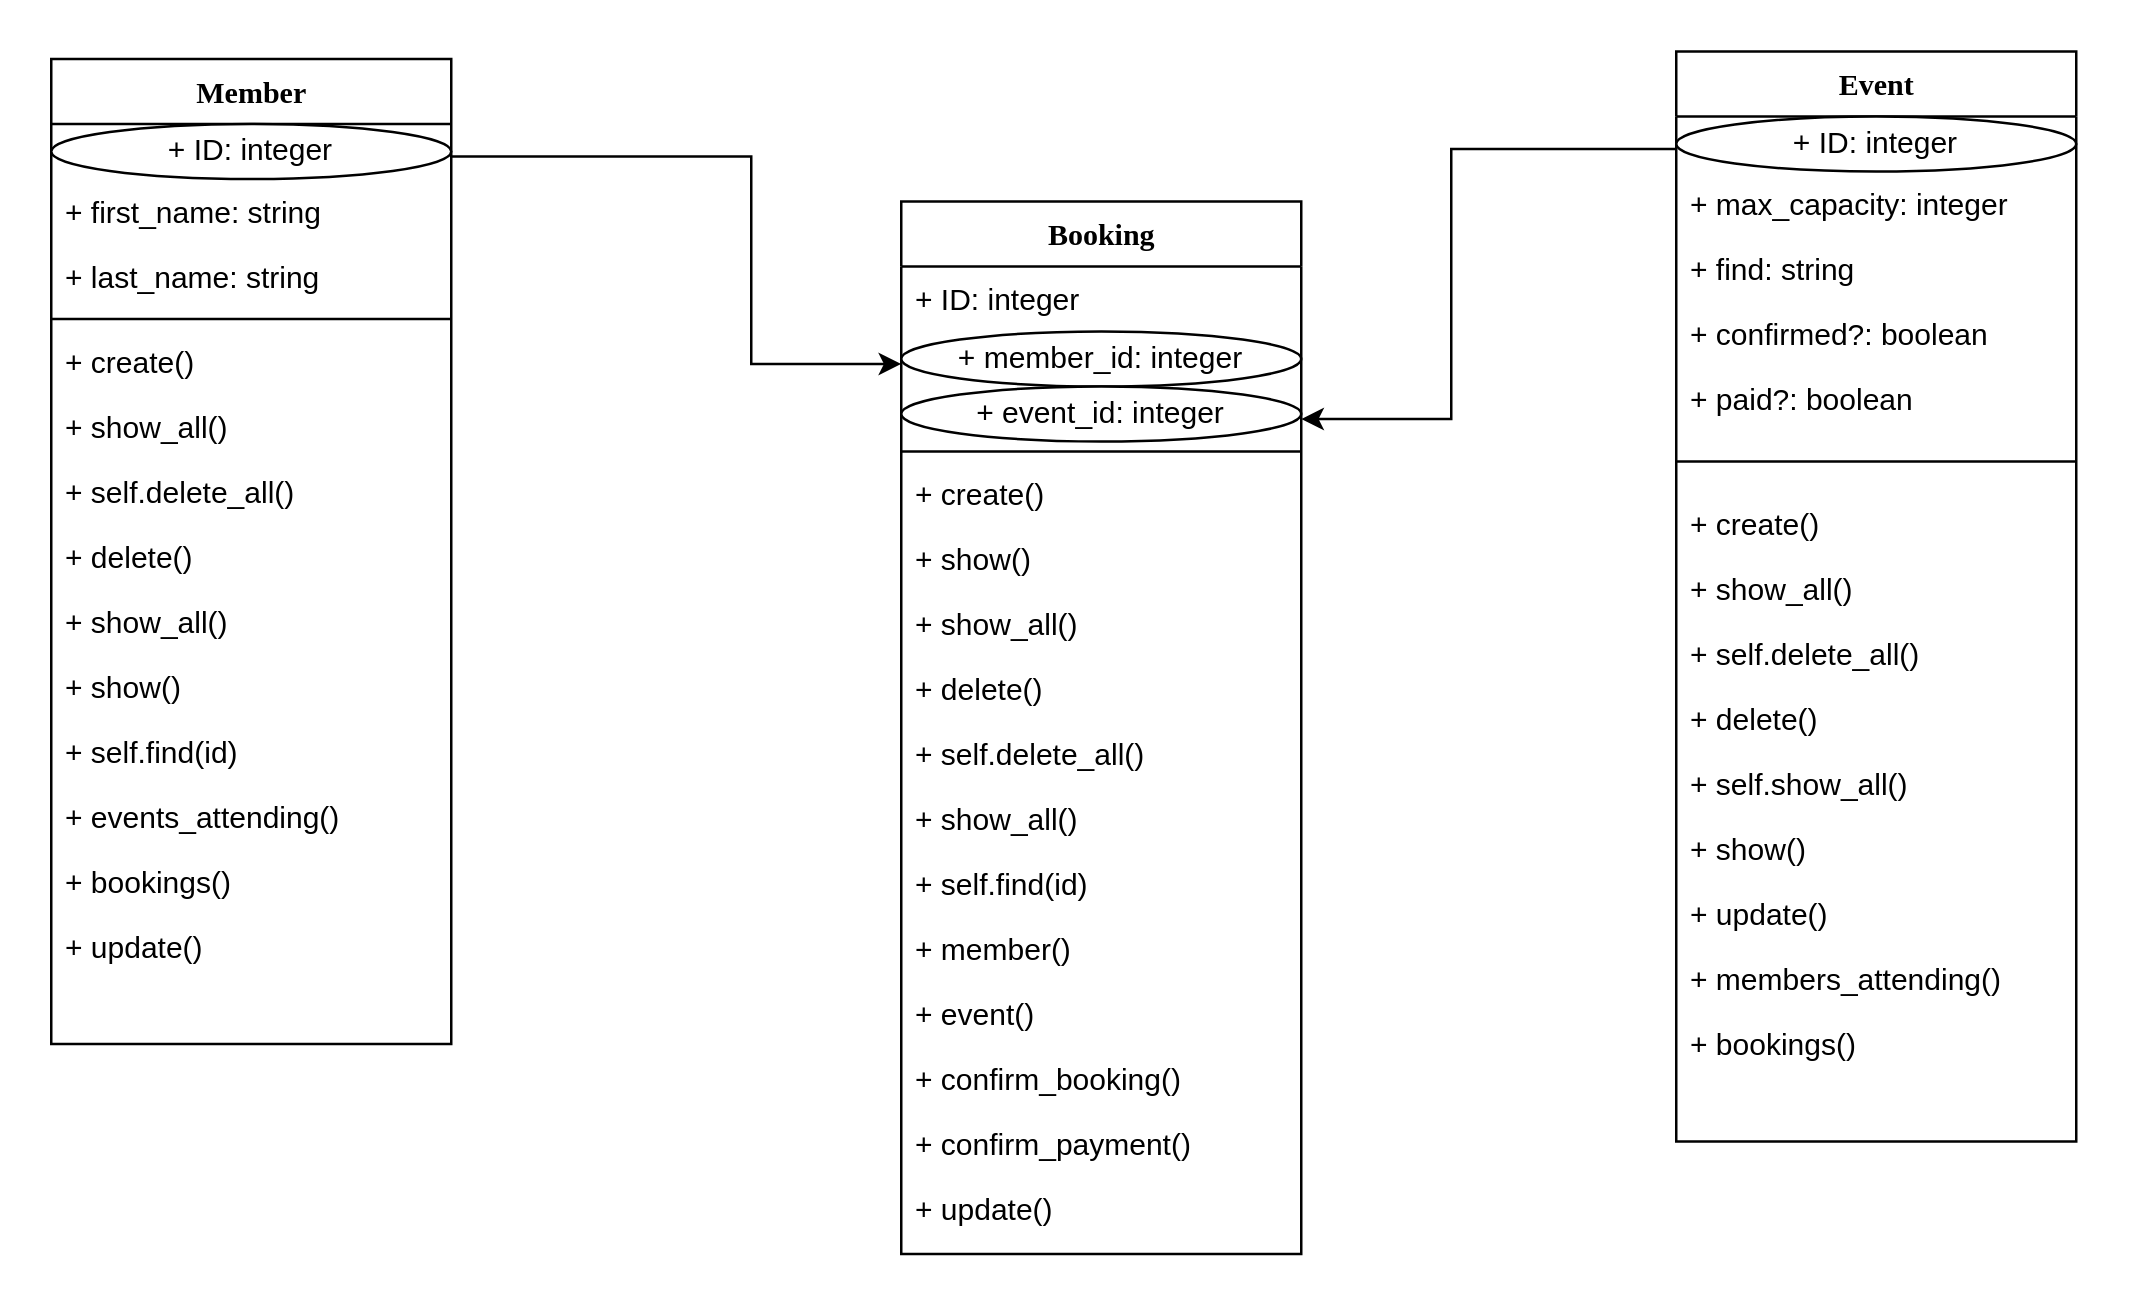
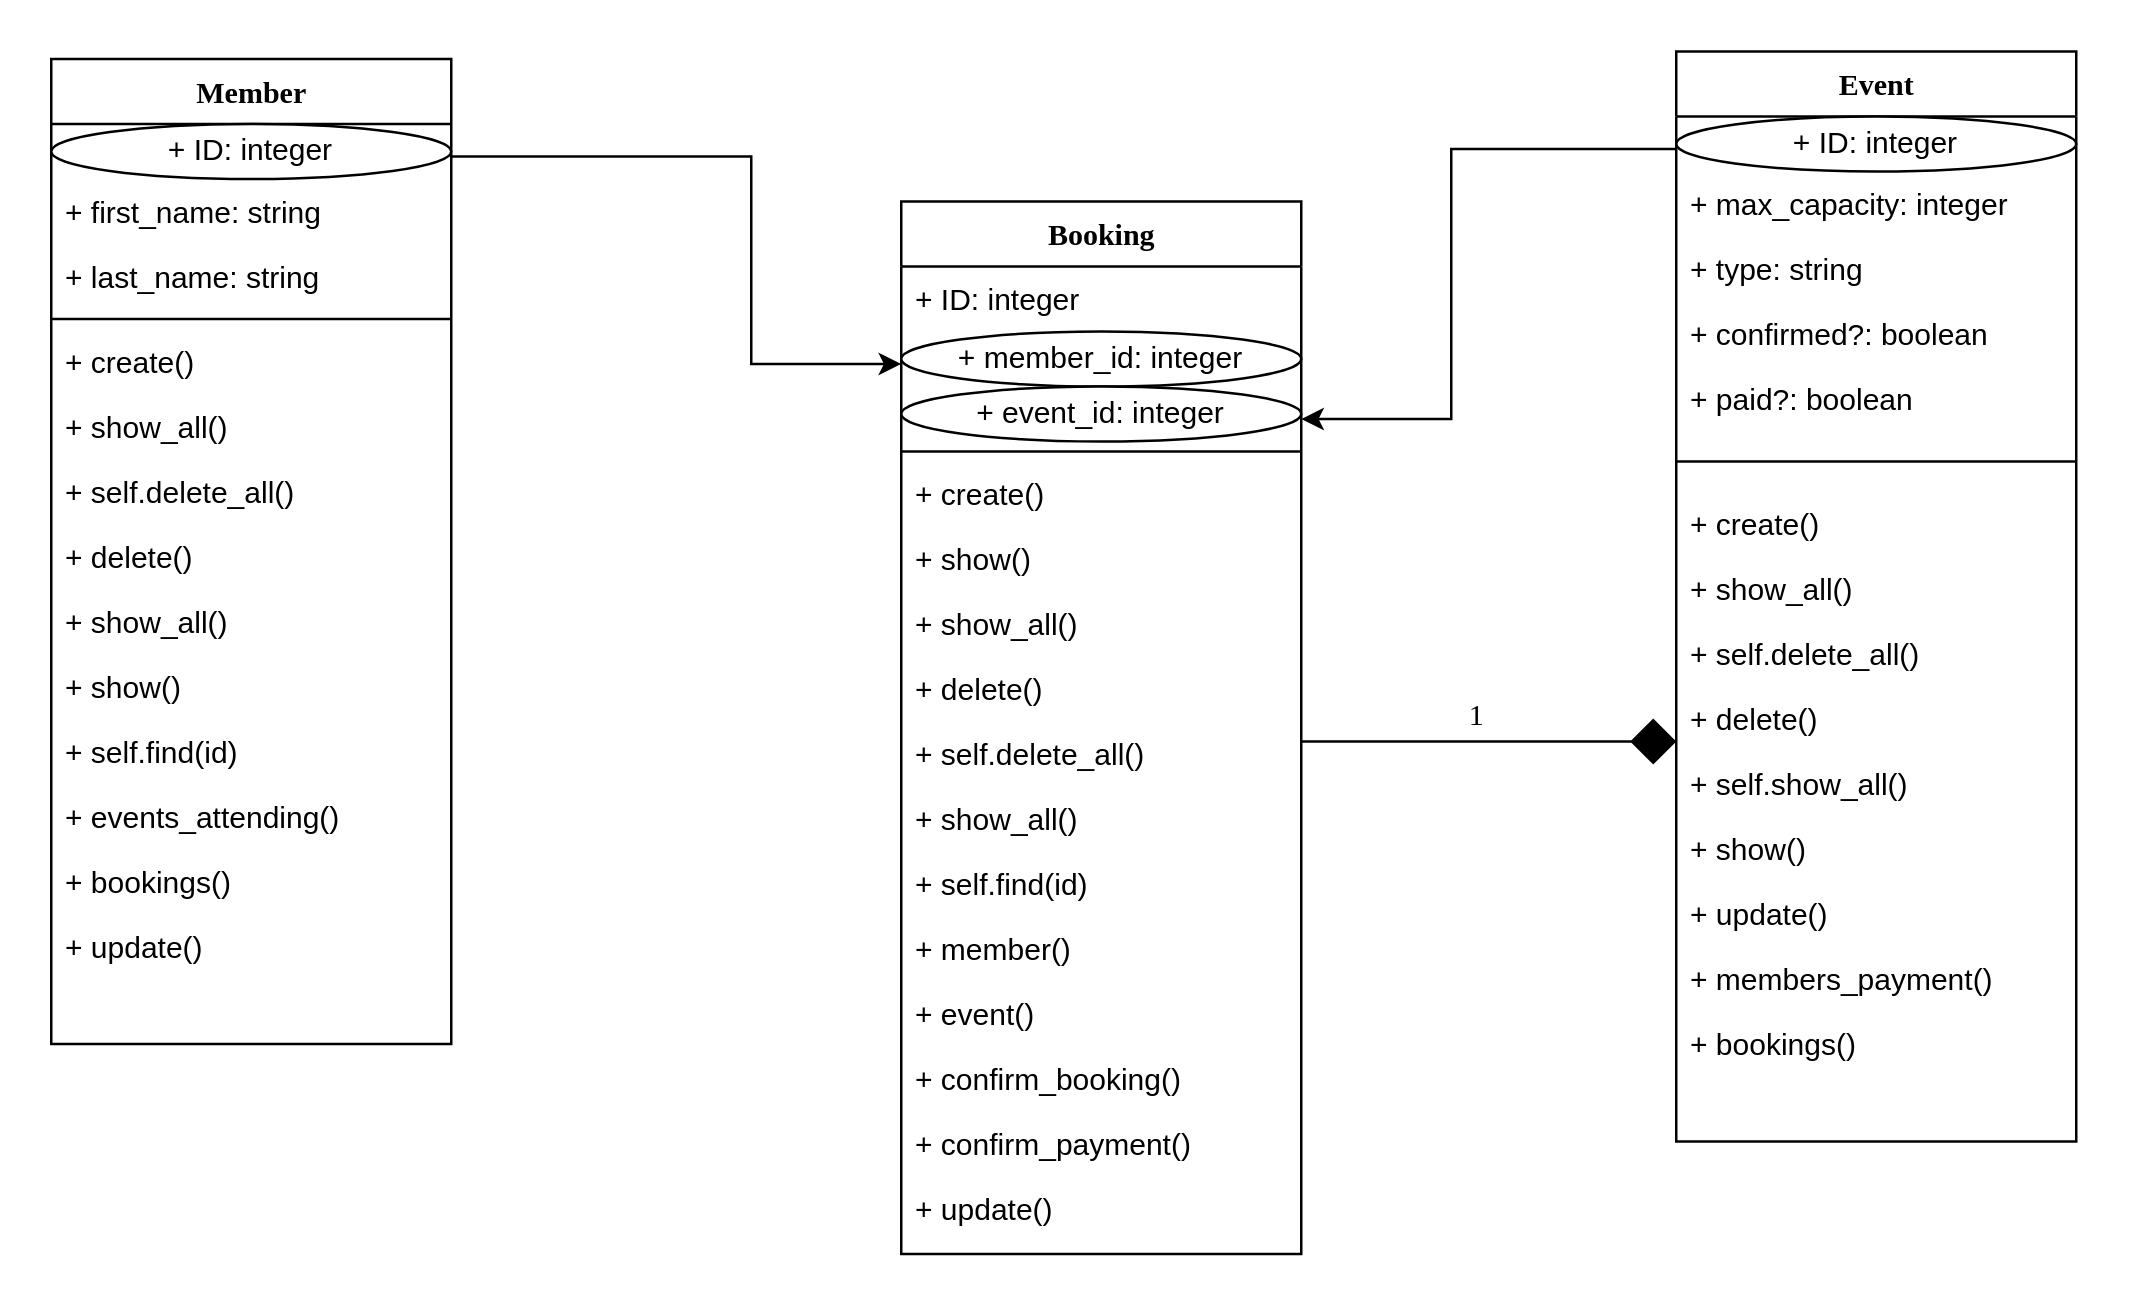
- <mxCell id="37" value="+ find: string" style="text;html=1;strokeColor=none;fillColor=none;align=left;verticalAlign=top;spacingLeft=4;spacingRight=4;whiteSpace=wrap;overflow=hidden;rotatable=0;points=[[0,0.5],[1,0.5]];portConstraint=eastwest;" parent="34" vertex="1"><mxGeometry y="74" width="160" height="26" as="geometry" /></mxCell>
+ <mxCell id="37" value="+ type: string" style="text;html=1;strokeColor=none;fillColor=none;align=left;verticalAlign=top;spacingLeft=4;spacingRight=4;whiteSpace=wrap;overflow=hidden;rotatable=0;points=[[0,0.5],[1,0.5]];portConstraint=eastwest;" parent="34" vertex="1"><mxGeometry y="74" width="160" height="26" as="geometry" /></mxCell>
+ <mxCell id="17" value="1" style="edgeStyle=orthogonalEdgeStyle;html=1;labelBackgroundColor=none;startFill=0;startSize=8;endArrow=diamond;endFill=1;endSize=16;fontFamily=Verdana;fontSize=12;elbow=vertical;startArrow=none;" parent="1" source="18" target="34" edge="1"><mxGeometry x="0.2" y="22" relative="1" as="geometry"><Array as="points"><mxPoint x="560" y="296" /><mxPoint x="560" y="296" /></Array><mxPoint x="-20" y="12" as="offset" /></mxGeometry></mxCell>
- <mxCell id="48" value="+ members_attending()" style="text;html=1;strokeColor=none;fillColor=none;align=left;verticalAlign=top;spacingLeft=4;spacingRight=4;whiteSpace=wrap;overflow=hidden;rotatable=0;points=[[0,0.5],[1,0.5]];portConstraint=eastwest;" vertex="1" parent="34"><mxGeometry y="358" width="160" height="26" as="geometry" /></mxCell>
+ <mxCell id="48" value="+ members_payment()" style="text;html=1;strokeColor=none;fillColor=none;align=left;verticalAlign=top;spacingLeft=4;spacingRight=4;whiteSpace=wrap;overflow=hidden;rotatable=0;points=[[0,0.5],[1,0.5]];portConstraint=eastwest;" vertex="1" parent="34"><mxGeometry y="358" width="160" height="26" as="geometry" /></mxCell>
